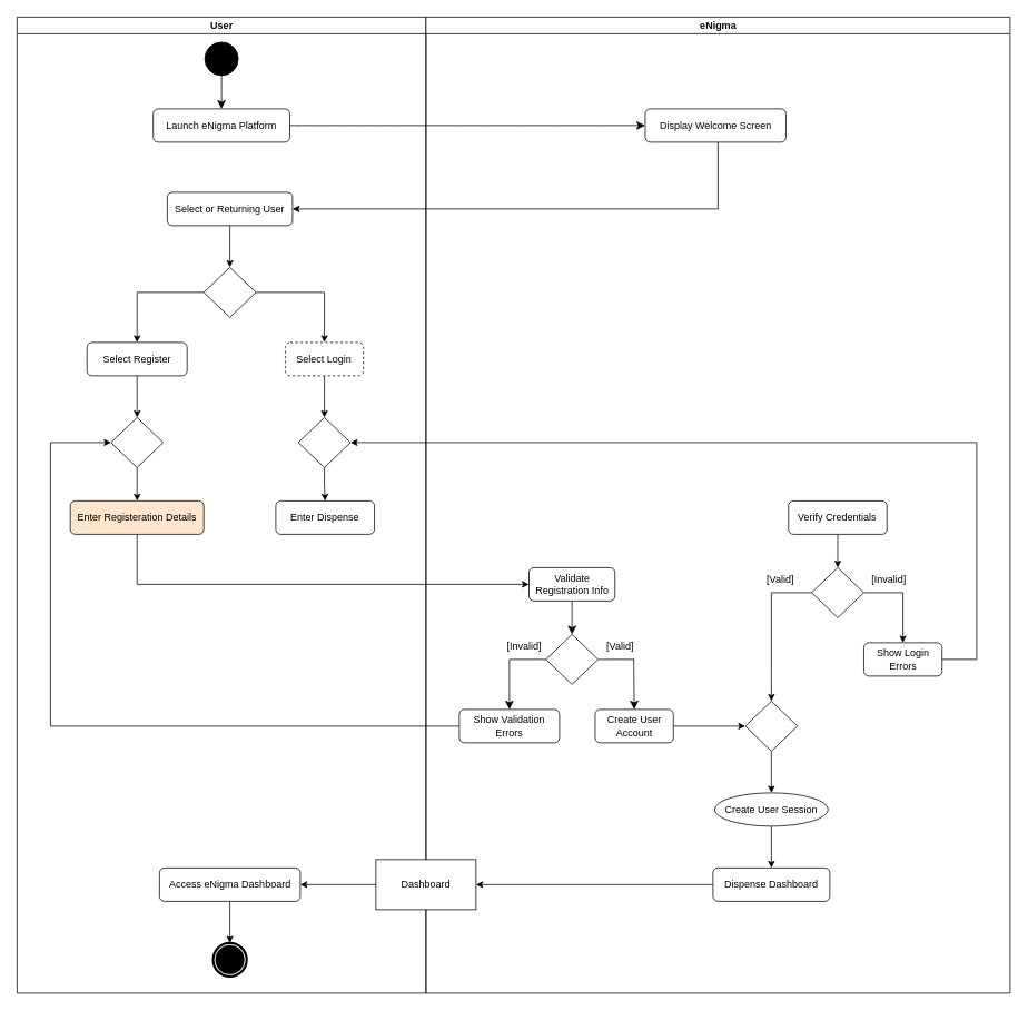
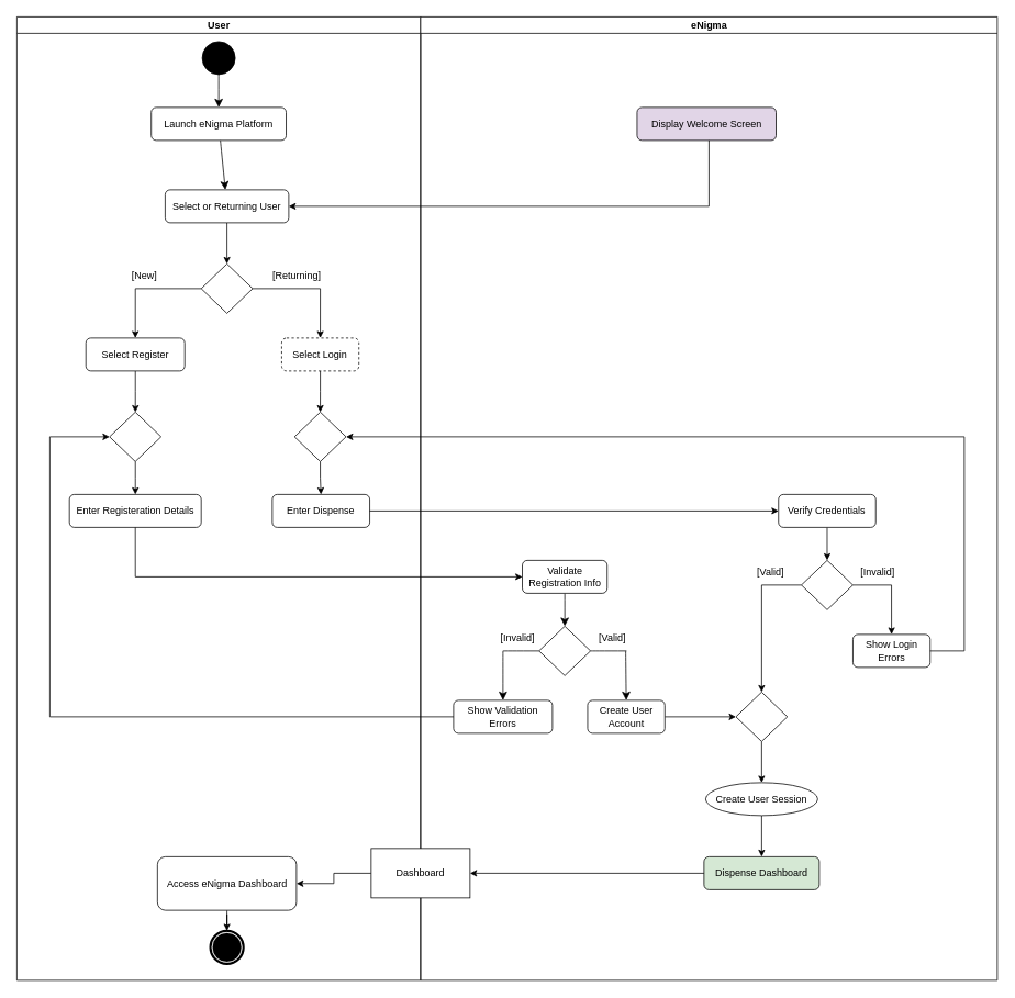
- <mxCell id="53" value="" style="edgeStyle=none;curved=1;rounded=0;orthogonalLoop=1;jettySize=auto;html=1;fontSize=12;startSize=8;endSize=8;" parent="1" source="4" target="46" edge="1"><mxGeometry relative="1" as="geometry" /></mxCell>
+ <mxCell id="53" value="" style="edgeStyle=none;curved=1;rounded=0;orthogonalLoop=1;jettySize=auto;html=1;fontSize=12;startSize=8;endSize=8;" parent="1" source="4" target="7" edge="1"><mxGeometry relative="1" as="geometry" /></mxCell>
- <mxCell id="46" value="Display Welcome Screen" style="rounded=1;whiteSpace=wrap;html=1;" parent="26" vertex="1"><mxGeometry x="262.76" y="110" width="168.75" height="40" as="geometry" /></mxCell>
+ <mxCell id="46" value="Display Welcome Screen" style="rounded=1;whiteSpace=wrap;html=1;fillColor=#e1d5e7;" parent="26" vertex="1"><mxGeometry x="262.76" y="110" width="168.75" height="40" as="geometry" /></mxCell>
+ <mxCell id="16" value="[New]" style="text;strokeColor=none;align=center;fillColor=none;html=1;verticalAlign=middle;whiteSpace=wrap;rounded=0;" parent="2" vertex="1"><mxGeometry x="112.5" y="300" width="83.75" height="30" as="geometry" /></mxCell>
+ <mxCell id="15" value="[Returning]" style="text;strokeColor=none;align=center;fillColor=none;html=1;verticalAlign=middle;whiteSpace=wrap;rounded=0;" parent="2" vertex="1"><mxGeometry x="310" y="300" width="60" height="30" as="geometry" /></mxCell>
- <mxCell id="17" value="Enter Registeration Details" style="rounded=1;whiteSpace=wrap;html=1;fillColor=#ffe6cc;" parent="2" vertex="1"><mxGeometry x="63.75" y="580" width="160" height="40" as="geometry" /></mxCell>
+ <mxCell id="17" value="Enter Registeration Details" style="rounded=1;whiteSpace=wrap;html=1;" parent="2" vertex="1"><mxGeometry x="63.75" y="580" width="160" height="40" as="geometry" /></mxCell>
+ <mxCell id="55" style="edgeStyle=orthogonalEdgeStyle;rounded=0;orthogonalLoop=1;jettySize=auto;html=1;exitX=1;exitY=0.5;exitDx=0;exitDy=0;" parent="1" source="20" target="40" edge="1"><mxGeometry relative="1" as="geometry" /></mxCell>
- <mxCell id="25" value="Access eNigma Dashboard" style="rounded=1;whiteSpace=wrap;html=1;" parent="2" vertex="1"><mxGeometry x="170.62" y="1020" width="168.75" height="40" as="geometry" /></mxCell>
+ <mxCell id="25" value="Access eNigma Dashboard" style="rounded=1;whiteSpace=wrap;html=1;" parent="2" vertex="1"><mxGeometry x="170.62" y="1020" width="168.75" height="65" as="geometry" /></mxCell>
- <mxCell id="50" value="Dispense Dashboard" style="rounded=1;whiteSpace=wrap;html=1;" parent="26" vertex="1"><mxGeometry x="343.99" y="1020" width="140" height="40" as="geometry" /></mxCell>
+ <mxCell id="50" value="Dispense Dashboard" style="rounded=1;whiteSpace=wrap;html=1;fillColor=#d5e8d4;" parent="26" vertex="1"><mxGeometry x="343.99" y="1020" width="140" height="40" as="geometry" /></mxCell>
